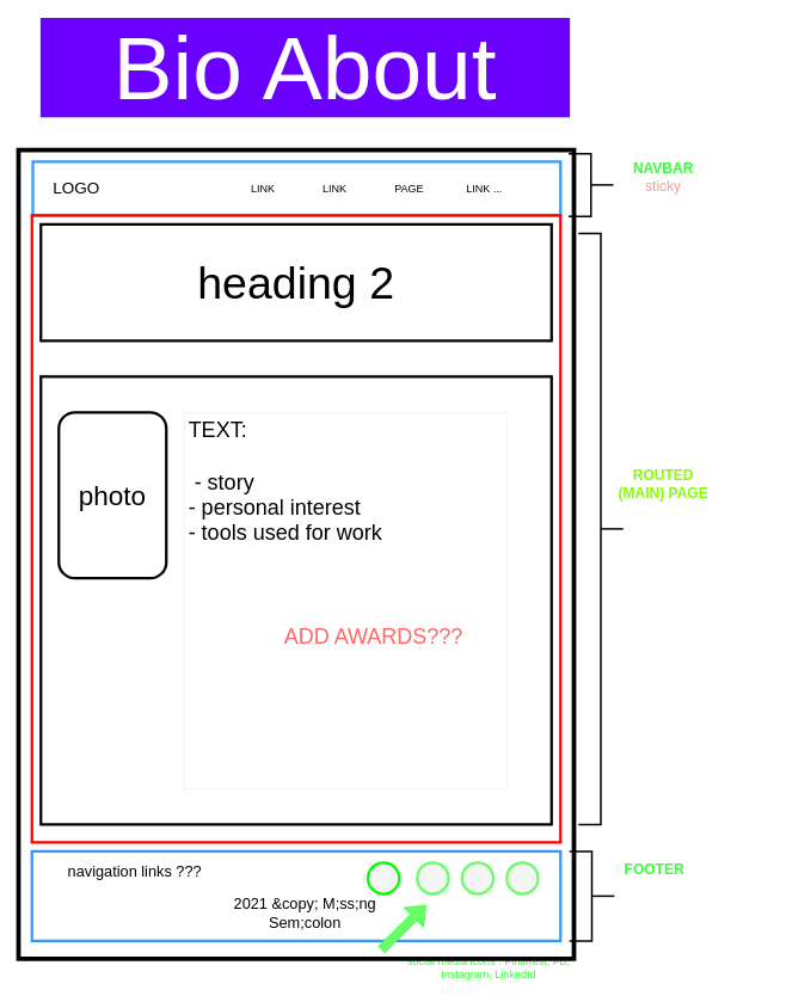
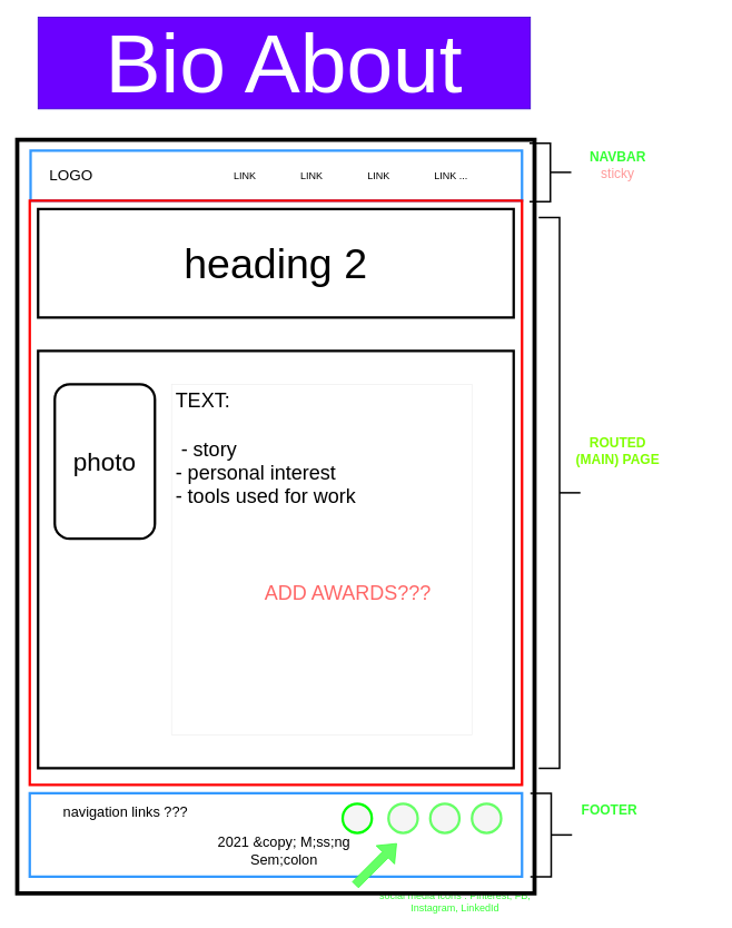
- <mxCell id="12" value="LINK&lt;span style=&quot;white-space: pre&quot;&gt;&#09;&lt;/span&gt;&lt;span style=&quot;white-space: pre&quot;&gt;&#09;&lt;/span&gt;LINK&lt;span style=&quot;white-space: pre&quot;&gt;&#09;&lt;/span&gt;&lt;span style=&quot;white-space: pre&quot;&gt;&#09;&lt;/span&gt;PAGE&lt;span style=&quot;white-space: pre&quot;&gt;&#09;&lt;/span&gt;&lt;span style=&quot;white-space: pre&quot;&gt;&#09;&lt;/span&gt;LINK ..." style="text;html=1;strokeColor=none;fillColor=none;align=center;verticalAlign=middle;whiteSpace=wrap;rounded=0;" vertex="1" parent="1"><mxGeometry x="265" y="200" width="310" height="20" as="geometry" /></mxCell>
+ <mxCell id="12" value="LINK&lt;span style=&quot;white-space: pre&quot;&gt;&#09;&lt;/span&gt;&lt;span style=&quot;white-space: pre&quot;&gt;&#09;&lt;/span&gt;LINK&lt;span style=&quot;white-space: pre&quot;&gt;&#09;&lt;/span&gt;&lt;span style=&quot;white-space: pre&quot;&gt;&#09;&lt;/span&gt;LINK&lt;span style=&quot;white-space: pre&quot;&gt;&#09;&lt;/span&gt;&lt;span style=&quot;white-space: pre&quot;&gt;&#09;&lt;/span&gt;LINK ..." style="text;html=1;strokeColor=none;fillColor=none;align=center;verticalAlign=middle;whiteSpace=wrap;rounded=0;" vertex="1" parent="1"><mxGeometry x="265" y="200" width="310" height="20" as="geometry" /></mxCell>
